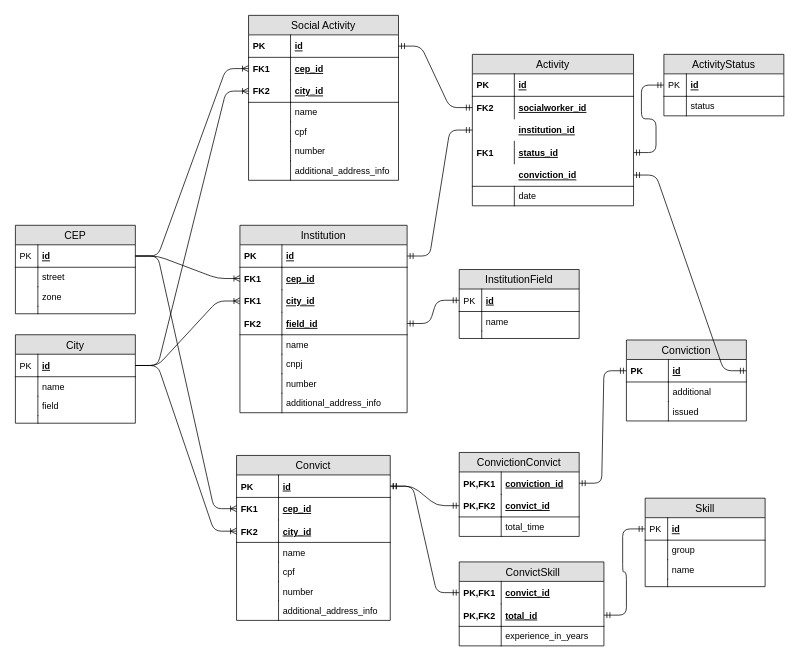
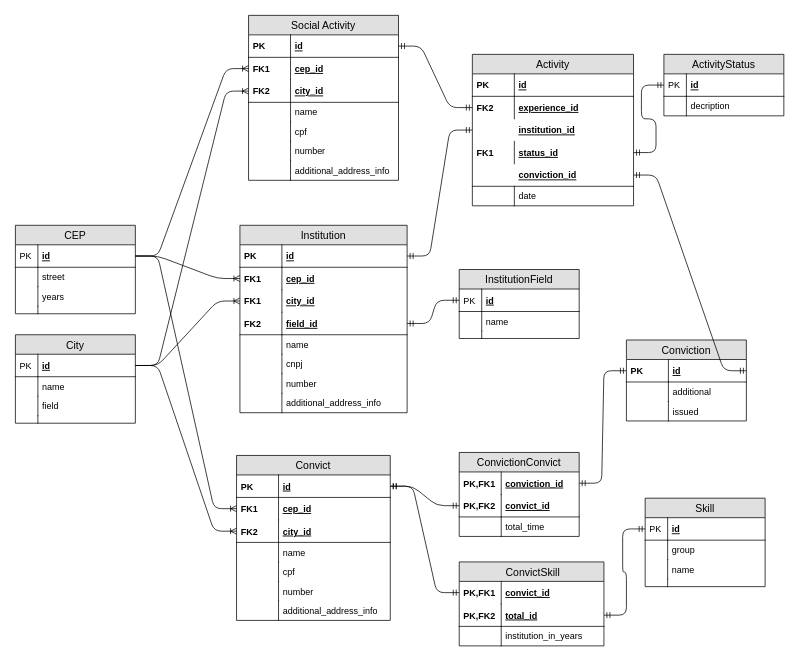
- <mxCell id="55" value="status" style="shape=partialRectangle;top=0;left=0;right=0;bottom=0;align=left;verticalAlign=top;fillColor=none;spacingLeft=34;spacingRight=4;overflow=hidden;rotatable=0;points=[[0,0.5],[1,0.5]];portConstraint=eastwest;dropTarget=0;fontSize=12;" parent="52" vertex="1"><mxGeometry y="56" width="160" height="26" as="geometry" /></mxCell>
+ <mxCell id="55" value="decription" style="shape=partialRectangle;top=0;left=0;right=0;bottom=0;align=left;verticalAlign=top;fillColor=none;spacingLeft=34;spacingRight=4;overflow=hidden;rotatable=0;points=[[0,0.5],[1,0.5]];portConstraint=eastwest;dropTarget=0;fontSize=12;" parent="52" vertex="1"><mxGeometry y="56" width="160" height="26" as="geometry" /></mxCell>
- <mxCell id="5" value="socialworker_id" style="shape=partialRectangle;top=0;left=0;right=0;bottom=0;align=left;verticalAlign=middle;fillColor=none;spacingLeft=60;spacingRight=4;overflow=hidden;rotatable=0;points=[[0,0.5],[1,0.5]];portConstraint=eastwest;dropTarget=0;fontStyle=5;fontSize=12;" parent="2" vertex="1"><mxGeometry y="56" width="215" height="30" as="geometry" /></mxCell>
+ <mxCell id="5" value="experience_id" style="shape=partialRectangle;top=0;left=0;right=0;bottom=0;align=left;verticalAlign=middle;fillColor=none;spacingLeft=60;spacingRight=4;overflow=hidden;rotatable=0;points=[[0,0.5],[1,0.5]];portConstraint=eastwest;dropTarget=0;fontStyle=5;fontSize=12;" parent="2" vertex="1"><mxGeometry y="56" width="215" height="30" as="geometry" /></mxCell>
- <mxCell id="78" value="zone" style="shape=partialRectangle;top=0;left=0;right=0;bottom=0;align=left;verticalAlign=top;fillColor=none;spacingLeft=34;spacingRight=4;overflow=hidden;rotatable=0;points=[[0,0.5],[1,0.5]];portConstraint=eastwest;dropTarget=0;fontSize=12;" parent="73" vertex="1"><mxGeometry y="82" width="160" height="26" as="geometry" /></mxCell>
+ <mxCell id="78" value="years" style="shape=partialRectangle;top=0;left=0;right=0;bottom=0;align=left;verticalAlign=top;fillColor=none;spacingLeft=34;spacingRight=4;overflow=hidden;rotatable=0;points=[[0,0.5],[1,0.5]];portConstraint=eastwest;dropTarget=0;fontSize=12;" parent="73" vertex="1"><mxGeometry y="82" width="160" height="26" as="geometry" /></mxCell>
- <mxCell id="131" value="experience_in_years" style="shape=partialRectangle;top=0;left=0;right=0;bottom=0;align=left;verticalAlign=top;fillColor=none;spacingLeft=60;spacingRight=4;overflow=hidden;rotatable=0;points=[[0,0.5],[1,0.5]];portConstraint=eastwest;dropTarget=0;fontSize=12;" parent="126" vertex="1"><mxGeometry y="86" width="193" height="26" as="geometry" /></mxCell>
+ <mxCell id="131" value="institution_in_years" style="shape=partialRectangle;top=0;left=0;right=0;bottom=0;align=left;verticalAlign=top;fillColor=none;spacingLeft=60;spacingRight=4;overflow=hidden;rotatable=0;points=[[0,0.5],[1,0.5]];portConstraint=eastwest;dropTarget=0;fontSize=12;" parent="126" vertex="1"><mxGeometry y="86" width="193" height="26" as="geometry" /></mxCell>
